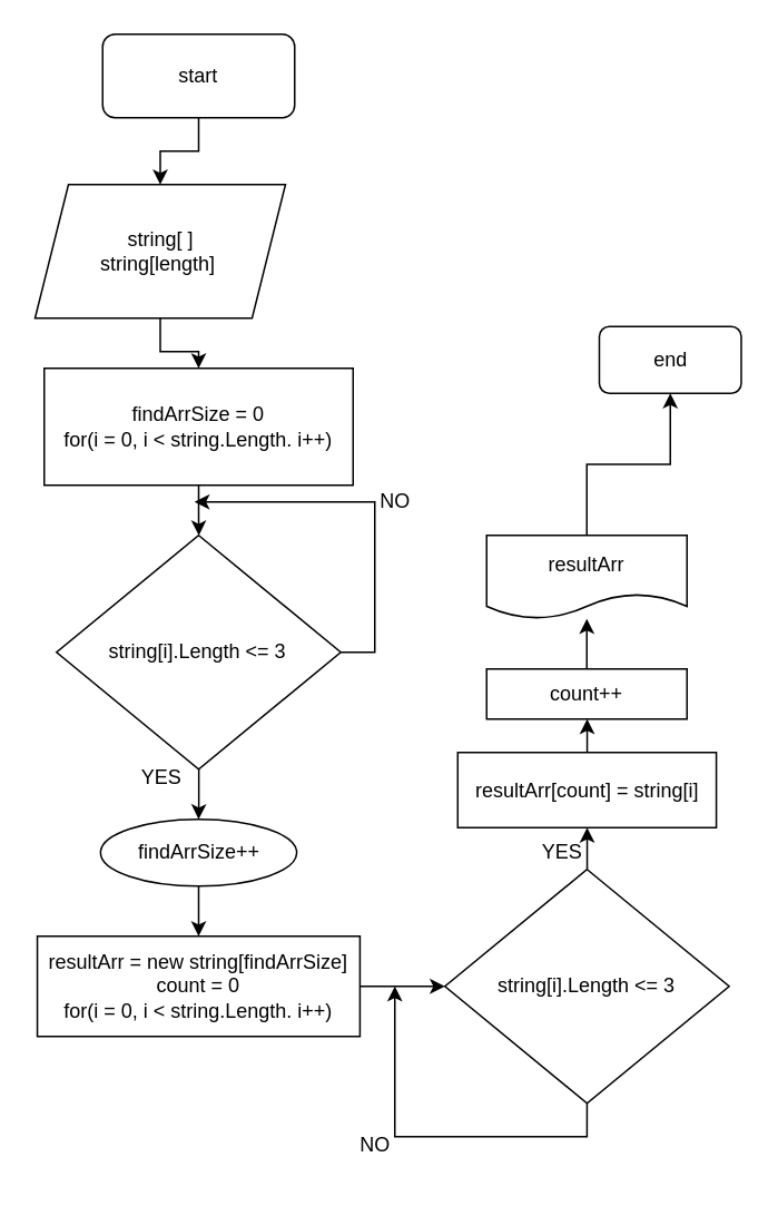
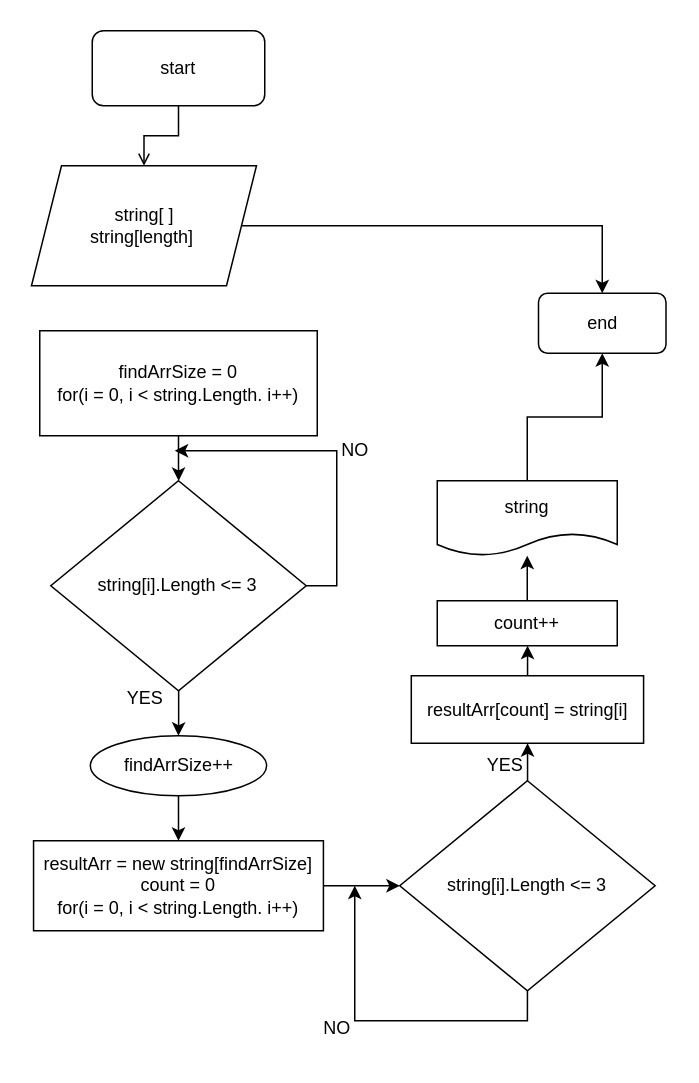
- <mxCell id="2" value="" style="edgeStyle=orthogonalEdgeStyle;rounded=0;orthogonalLoop=1;jettySize=auto;html=1;" parent="1" source="3" target="5" edge="1"><mxGeometry relative="1" as="geometry" /></mxCell>
+ <mxCell id="2" value="" style="edgeStyle=orthogonalEdgeStyle;rounded=0;orthogonalLoop=1;jettySize=auto;html=1;endArrow=open;" parent="1" source="3" target="5" edge="1"><mxGeometry relative="1" as="geometry" /></mxCell>
- <mxCell id="4" value="" style="edgeStyle=orthogonalEdgeStyle;rounded=0;orthogonalLoop=1;jettySize=auto;html=1;" edge="1" parent="1" source="5" target="7"><mxGeometry relative="1" as="geometry" /></mxCell>
+ <mxCell id="4" value="" style="edgeStyle=orthogonalEdgeStyle;rounded=0;orthogonalLoop=1;jettySize=auto;html=1;" edge="1" parent="1" source="5" target="28"><mxGeometry relative="1" as="geometry" /></mxCell>
- <mxCell id="27" value="resultArr" style="shape=document;whiteSpace=wrap;html=1;boundedLbl=1;" vertex="1" parent="1"><mxGeometry x="291" y="320" width="120" height="50" as="geometry" /></mxCell>
+ <mxCell id="27" value="string" style="shape=document;whiteSpace=wrap;html=1;boundedLbl=1;" vertex="1" parent="1"><mxGeometry x="291" y="320" width="120" height="50" as="geometry" /></mxCell>
